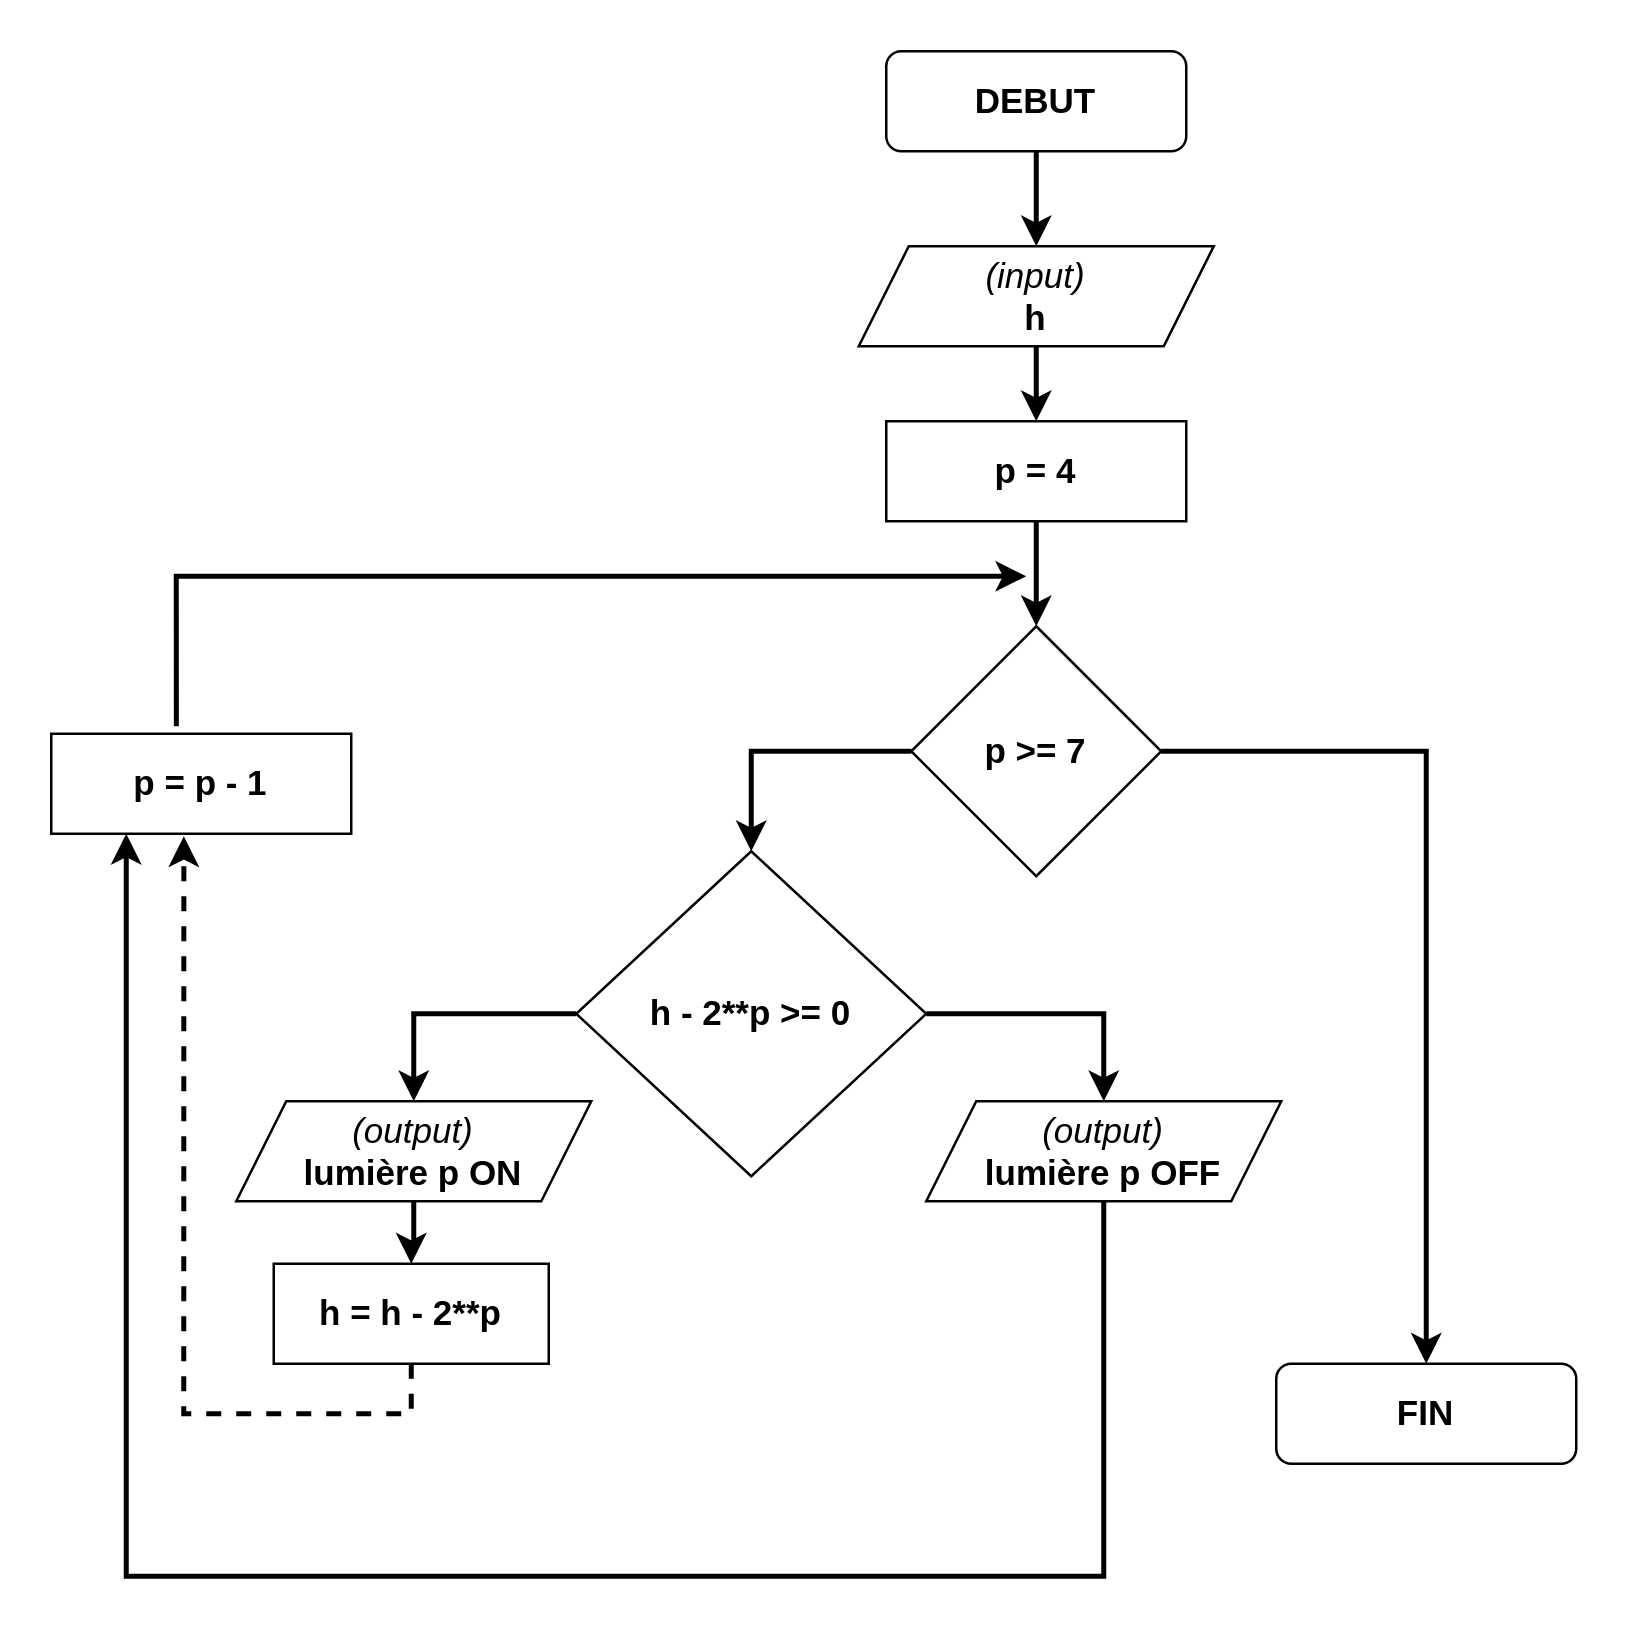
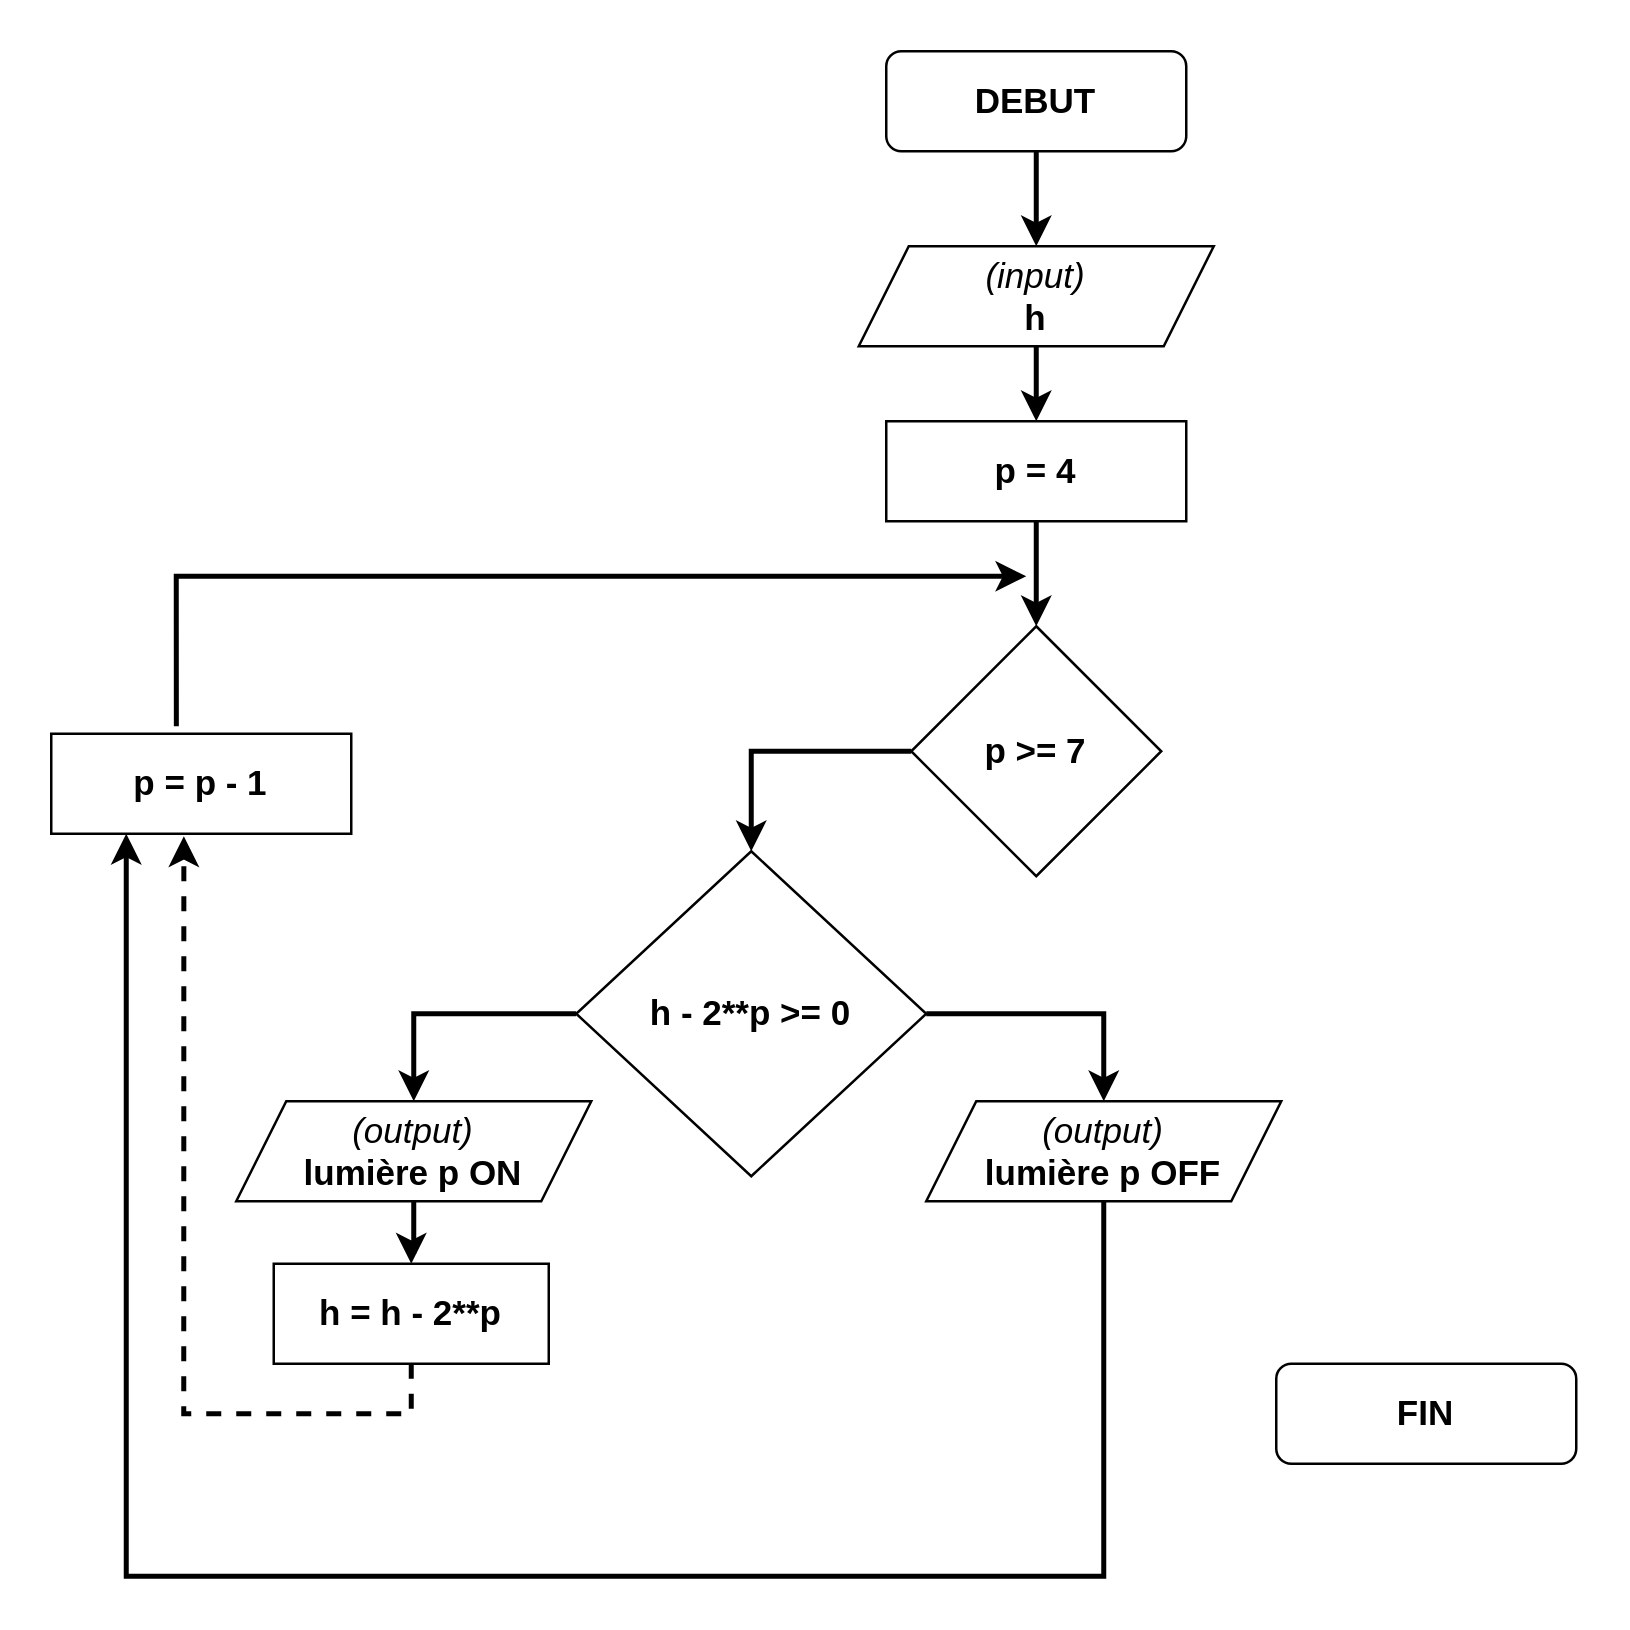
- <mxCell id="8" style="edgeStyle=orthogonalEdgeStyle;rounded=0;orthogonalLoop=1;jettySize=auto;html=1;exitX=1;exitY=0.5;exitDx=0;exitDy=0;entryX=0.5;entryY=0;entryDx=0;entryDy=0;fontSize=14;strokeWidth=2;" edge="1" parent="1" source="10" target="11"><mxGeometry relative="1" as="geometry" /></mxCell>
